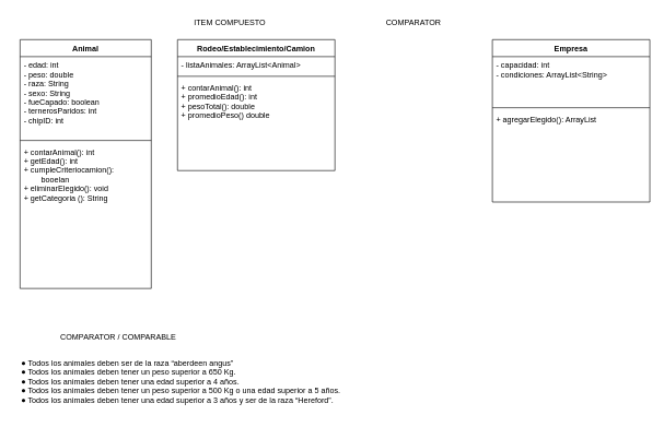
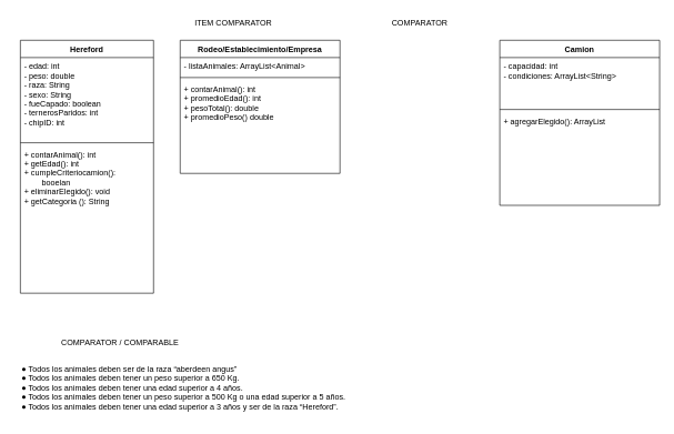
- <mxCell id="10" value="ITEM COMPUESTO" style="text;html=1;strokeColor=none;fillColor=none;align=center;verticalAlign=middle;whiteSpace=wrap;rounded=0;" vertex="1" parent="1"><mxGeometry x="270" y="20" width="160" height="30" as="geometry" /></mxCell>
+ <mxCell id="10" value="ITEM COMPARATOR" style="text;html=1;strokeColor=none;fillColor=none;align=center;verticalAlign=middle;whiteSpace=wrap;rounded=0;" vertex="1" parent="1"><mxGeometry x="270" y="20" width="160" height="30" as="geometry" /></mxCell>
- <mxCell id="2" value="Animal" style="swimlane;fontStyle=1;align=center;verticalAlign=top;childLayout=stackLayout;horizontal=1;startSize=26;horizontalStack=0;resizeParent=1;resizeParentMax=0;resizeLast=0;collapsible=1;marginBottom=0;" vertex="1" parent="1"><mxGeometry x="30" y="60" width="200" height="380" as="geometry" /></mxCell>
+ <mxCell id="2" value="Hereford" style="swimlane;fontStyle=1;align=center;verticalAlign=top;childLayout=stackLayout;horizontal=1;startSize=26;horizontalStack=0;resizeParent=1;resizeParentMax=0;resizeLast=0;collapsible=1;marginBottom=0;" vertex="1" parent="1"><mxGeometry x="30" y="60" width="200" height="380" as="geometry" /></mxCell>
- <mxCell id="6" value="Rodeo/Establecimiento/Camion" style="swimlane;fontStyle=1;align=center;verticalAlign=top;childLayout=stackLayout;horizontal=1;startSize=26;horizontalStack=0;resizeParent=1;resizeParentMax=0;resizeLast=0;collapsible=1;marginBottom=0;" vertex="1" parent="1"><mxGeometry x="270" y="60" width="240" height="200" as="geometry" /></mxCell>
+ <mxCell id="6" value="Rodeo/Establecimiento/Empresa" style="swimlane;fontStyle=1;align=center;verticalAlign=top;childLayout=stackLayout;horizontal=1;startSize=26;horizontalStack=0;resizeParent=1;resizeParentMax=0;resizeLast=0;collapsible=1;marginBottom=0;" vertex="1" parent="1"><mxGeometry x="270" y="60" width="240" height="200" as="geometry" /></mxCell>
- <mxCell id="14" value="Empresa" style="swimlane;fontStyle=1;align=center;verticalAlign=top;childLayout=stackLayout;horizontal=1;startSize=26;horizontalStack=0;resizeParent=1;resizeParentMax=0;resizeLast=0;collapsible=1;marginBottom=0;" vertex="1" parent="1"><mxGeometry x="750" y="60" width="240" height="248" as="geometry" /></mxCell>
+ <mxCell id="14" value="Camion" style="swimlane;fontStyle=1;align=center;verticalAlign=top;childLayout=stackLayout;horizontal=1;startSize=26;horizontalStack=0;resizeParent=1;resizeParentMax=0;resizeLast=0;collapsible=1;marginBottom=0;" vertex="1" parent="1"><mxGeometry x="750" y="60" width="240" height="248" as="geometry" /></mxCell>
